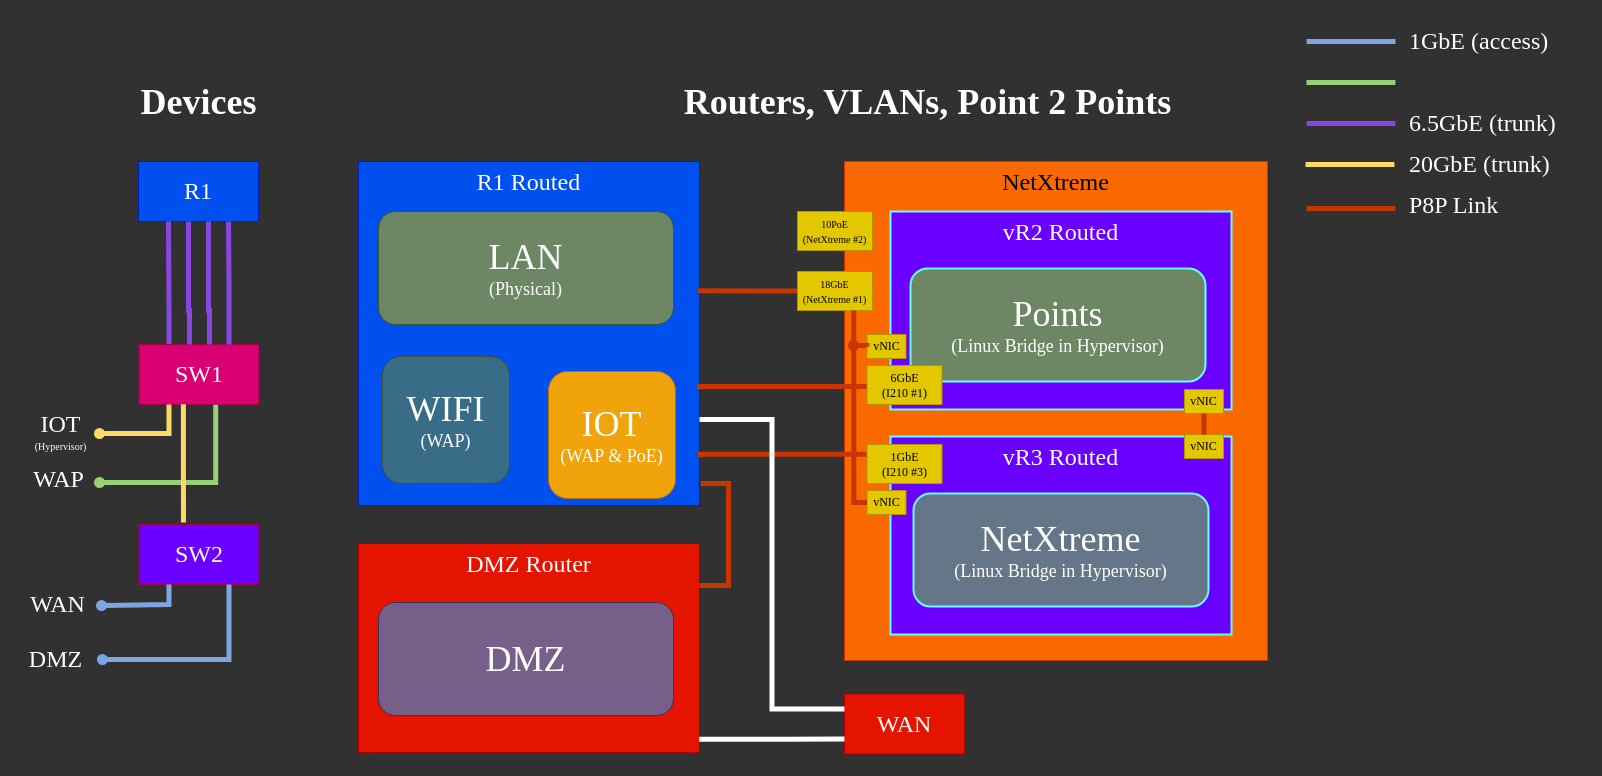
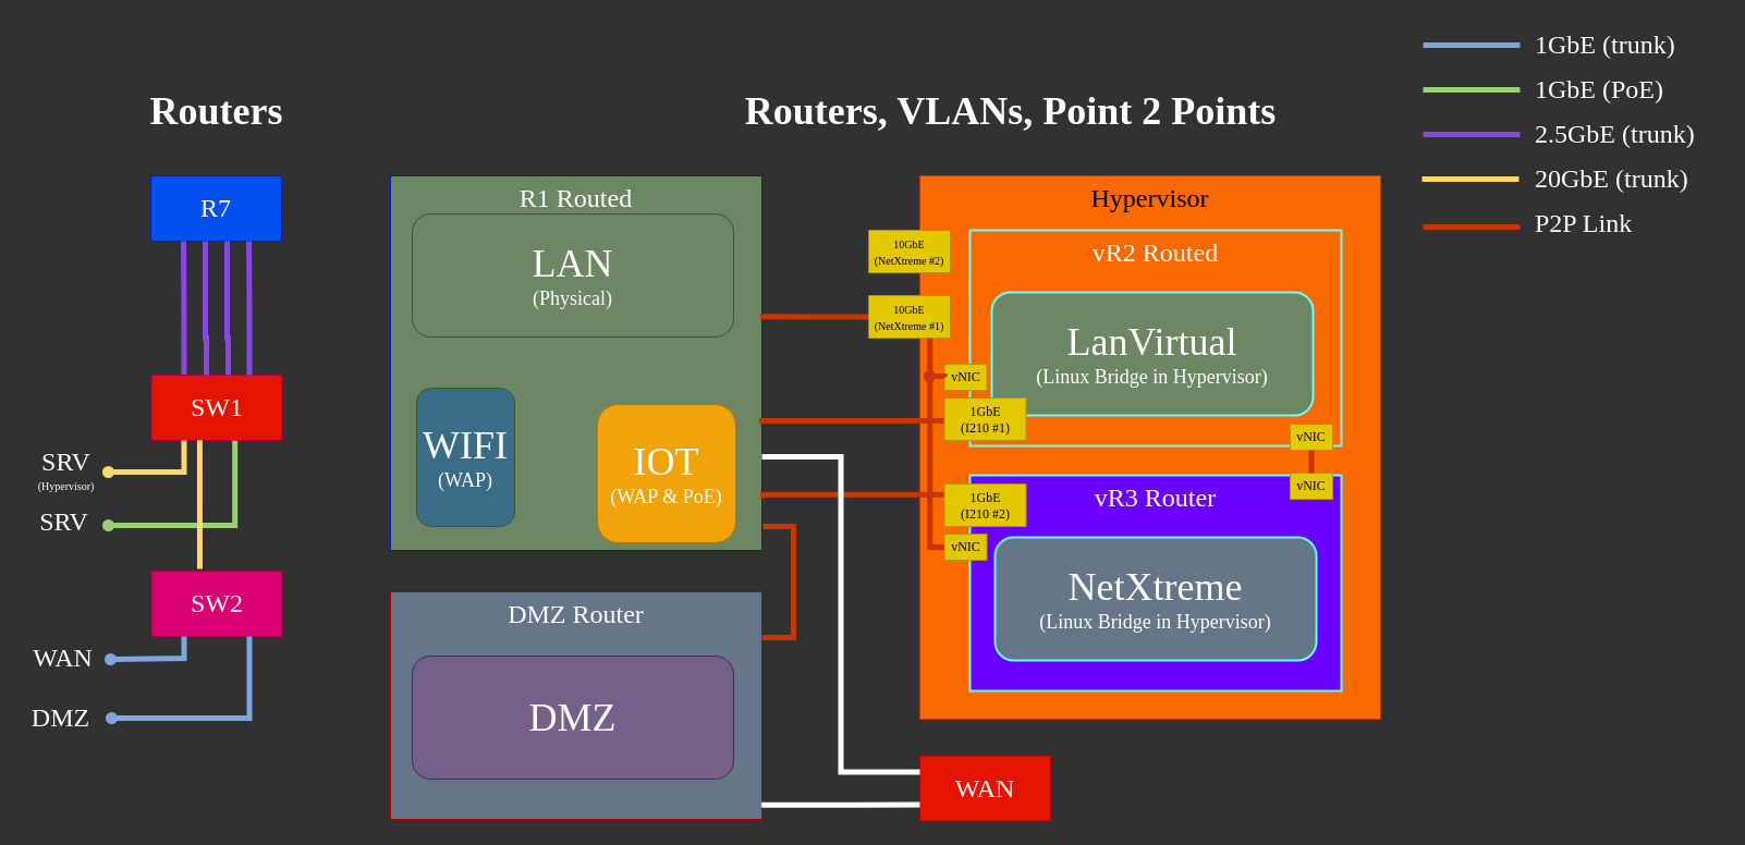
- <mxCell id="14" value="&lt;font face=&quot;Ubuntu Sans&quot; style=&quot;font-size: 24px; color: rgb(255, 255, 255);&quot;&gt;1GbE (access)&lt;/font&gt;" style="text;html=1;align=left;verticalAlign=middle;resizable=0;points=[];autosize=1;strokeColor=none;fillColor=none;fontColor=#EA6B66;" vertex="1" parent="1"><mxGeometry x="1407" y="20" width="164" height="41" as="geometry" /></mxCell>
+ <mxCell id="14" value="&lt;font face=&quot;Ubuntu Sans&quot; style=&quot;font-size: 24px; color: rgb(255, 255, 255);&quot;&gt;1GbE (trunk)&lt;/font&gt;" style="text;html=1;align=left;verticalAlign=middle;resizable=0;points=[];autosize=1;strokeColor=none;fillColor=none;fontColor=#EA6B66;" vertex="1" parent="1"><mxGeometry x="1407" y="20" width="164" height="41" as="geometry" /></mxCell>
+ <mxCell id="15" value="&lt;font face=&quot;Ubuntu Sans&quot; style=&quot;font-size: 24px; color: rgb(255, 255, 255);&quot;&gt;1GbE (PoE)&lt;/font&gt;" style="text;html=1;align=left;verticalAlign=middle;resizable=0;points=[];autosize=1;strokeColor=none;fillColor=none;fontColor=#EA6B66;" vertex="1" parent="1"><mxGeometry x="1407" y="61" width="137" height="41" as="geometry" /></mxCell>
- <mxCell id="24" value="&lt;font face=&quot;Ubuntu Sans&quot; data-font-src=&quot;https://fonts.googleapis.com/css?family=Ubuntu+Sans&quot; style=&quot;color: rgb(255, 255, 255); font-size: 36px;&quot;&gt;Devices&lt;/font&gt;" style="text;html=1;align=center;verticalAlign=middle;resizable=0;points=[];autosize=1;strokeColor=none;fillColor=none;fontStyle=1" vertex="1" parent="1"><mxGeometry x="127" y="74" width="142" height="55" as="geometry" /></mxCell>
+ <mxCell id="24" value="&lt;font face=&quot;Ubuntu Sans&quot; data-font-src=&quot;https://fonts.googleapis.com/css?family=Ubuntu+Sans&quot; style=&quot;color: rgb(255, 255, 255); font-size: 36px;&quot;&gt;Routers&lt;/font&gt;" style="text;html=1;align=center;verticalAlign=middle;resizable=0;points=[];autosize=1;strokeColor=none;fillColor=none;fontStyle=1" vertex="1" parent="1"><mxGeometry x="127" y="74" width="142" height="55" as="geometry" /></mxCell>
- <mxCell id="16" value="&lt;font face=&quot;Ubuntu Sans&quot; style=&quot;font-size: 24px; color: rgb(255, 255, 255);&quot;&gt;6.5GbE (trunk)&lt;/font&gt;" style="text;html=1;align=left;verticalAlign=middle;resizable=0;points=[];autosize=1;strokeColor=none;fillColor=none;fontColor=#EA6B66;" vertex="1" parent="1"><mxGeometry x="1407" y="102" width="173" height="41" as="geometry" /></mxCell>
+ <mxCell id="16" value="&lt;font face=&quot;Ubuntu Sans&quot; style=&quot;font-size: 24px; color: rgb(255, 255, 255);&quot;&gt;2.5GbE (trunk)&lt;/font&gt;" style="text;html=1;align=left;verticalAlign=middle;resizable=0;points=[];autosize=1;strokeColor=none;fillColor=none;fontColor=#EA6B66;" vertex="1" parent="1"><mxGeometry x="1407" y="102" width="173" height="41" as="geometry" /></mxCell>
- <mxCell id="39" value="&lt;font face=&quot;Ubuntu Sans&quot; data-font-src=&quot;https://fonts.googleapis.com/css?family=Ubuntu+Sans&quot; style=&quot;font-size: 24px;&quot;&gt;NetXtreme&lt;/font&gt;" style="rounded=0;whiteSpace=wrap;html=1;fillColor=#fa6800;fontColor=#000000;strokeColor=#C73500;verticalAlign=top;align=center;" vertex="1" parent="1"><mxGeometry x="844" y="161" width="423" height="499" as="geometry" /></mxCell>
+ <mxCell id="39" value="&lt;font face=&quot;Ubuntu Sans&quot; data-font-src=&quot;https://fonts.googleapis.com/css?family=Ubuntu+Sans&quot; style=&quot;font-size: 24px;&quot;&gt;Hypervisor&lt;/font&gt;" style="rounded=0;whiteSpace=wrap;html=1;fillColor=#fa6800;fontColor=#000000;strokeColor=#C73500;verticalAlign=top;align=center;" vertex="1" parent="1"><mxGeometry x="844" y="161" width="423" height="499" as="geometry" /></mxCell>
- <mxCell id="2" value="&lt;font face=&quot;Ubuntu Sans&quot; data-font-src=&quot;https://fonts.googleapis.com/css?family=Ubuntu+Sans&quot; style=&quot;font-size: 24px;&quot;&gt;R1&lt;/font&gt;" style="rounded=0;whiteSpace=wrap;html=1;fillColor=#0050ef;fontColor=#ffffff;strokeColor=#001DBC;" vertex="1" parent="1"><mxGeometry x="138" y="161" width="120" height="60" as="geometry" /></mxCell>
+ <mxCell id="2" value="&lt;font face=&quot;Ubuntu Sans&quot; data-font-src=&quot;https://fonts.googleapis.com/css?family=Ubuntu+Sans&quot; style=&quot;font-size: 24px;&quot;&gt;R7&lt;/font&gt;" style="rounded=0;whiteSpace=wrap;html=1;fillColor=#0050ef;fontColor=#ffffff;strokeColor=#001DBC;" vertex="1" parent="1"><mxGeometry x="138" y="161" width="120" height="60" as="geometry" /></mxCell>
- <mxCell id="36" value="&lt;div&gt;&lt;font face=&quot;Ubuntu Sans&quot; style=&quot;font-size: 24px; color: rgb(255, 255, 255);&quot;&gt;P8P Link&lt;/font&gt;&lt;/div&gt;" style="text;html=1;align=left;verticalAlign=middle;resizable=0;points=[];autosize=1;strokeColor=none;fillColor=none;fontColor=#EA6B66;" vertex="1" parent="1"><mxGeometry x="1407" y="184" width="110" height="41" as="geometry" /></mxCell>
+ <mxCell id="36" value="&lt;div&gt;&lt;font face=&quot;Ubuntu Sans&quot; style=&quot;font-size: 24px; color: rgb(255, 255, 255);&quot;&gt;P2P Link&lt;/font&gt;&lt;/div&gt;" style="text;html=1;align=left;verticalAlign=middle;resizable=0;points=[];autosize=1;strokeColor=none;fillColor=none;fontColor=#EA6B66;" vertex="1" parent="1"><mxGeometry x="1407" y="184" width="110" height="41" as="geometry" /></mxCell>
- <mxCell id="40" value="&lt;font face=&quot;Ubuntu Sans&quot; data-font-src=&quot;https://fonts.googleapis.com/css?family=Ubuntu+Sans&quot; style=&quot;font-size: 24px;&quot;&gt;vR2 Routed&lt;/font&gt;" style="rounded=0;whiteSpace=wrap;html=1;fillColor=#6a00ff;fontColor=#ffffff;strokeColor=#66FFFF;verticalAlign=top;align=center;strokeWidth=2;" vertex="1" parent="1"><mxGeometry x="890" y="211" width="341" height="198" as="geometry" /></mxCell>
+ <mxCell id="40" value="&lt;font face=&quot;Ubuntu Sans&quot; data-font-src=&quot;https://fonts.googleapis.com/css?family=Ubuntu+Sans&quot; style=&quot;font-size: 24px;&quot;&gt;vR2 Routed&lt;/font&gt;" style="rounded=0;whiteSpace=wrap;html=1;fillColor=#fa6800;fontColor=#ffffff;strokeColor=#66FFFF;verticalAlign=top;align=center;strokeWidth=2;" vertex="1" parent="1"><mxGeometry x="890" y="211" width="341" height="198" as="geometry" /></mxCell>
- <mxCell id="47" value="&lt;div&gt;&lt;font style=&quot;font-size: 10px;&quot; face=&quot;Ubuntu Sans&quot;&gt;10PoE&lt;/font&gt;&lt;/div&gt;&lt;div&gt;&lt;font style=&quot;font-size: 10px;&quot; face=&quot;Ubuntu Sans&quot;&gt;(NetXtreme #2)&lt;/font&gt;&lt;/div&gt;" style="rounded=0;whiteSpace=wrap;html=1;fillColor=#e3c800;fontColor=#000000;strokeColor=#B09500;" vertex="1" parent="1"><mxGeometry x="797" y="211" width="75" height="39" as="geometry" /></mxCell>
+ <mxCell id="47" value="&lt;div&gt;&lt;font style=&quot;font-size: 10px;&quot; face=&quot;Ubuntu Sans&quot;&gt;10GbE&lt;/font&gt;&lt;/div&gt;&lt;div&gt;&lt;font style=&quot;font-size: 10px;&quot; face=&quot;Ubuntu Sans&quot;&gt;(NetXtreme #2)&lt;/font&gt;&lt;/div&gt;" style="rounded=0;whiteSpace=wrap;html=1;fillColor=#e3c800;fontColor=#000000;strokeColor=#B09500;" vertex="1" parent="1"><mxGeometry x="797" y="211" width="75" height="39" as="geometry" /></mxCell>
- <mxCell id="29" value="&lt;div&gt;&lt;font style=&quot;font-size: 36px;&quot; face=&quot;Ubuntu Sans&quot;&gt;LAN&lt;/font&gt;&lt;/div&gt;&lt;div&gt;&lt;font style=&quot;font-size: 18px;&quot; face=&quot;Ubuntu Sans&quot;&gt;(Physical)&lt;/font&gt;&lt;/div&gt;" style="rounded=1;whiteSpace=wrap;html=1;fillColor=#6d8764;strokeColor=#3A5431;fontColor=#ffffff;" vertex="1" parent="1"><mxGeometry x="378" y="211" width="295" height="113" as="geometry" /></mxCell>
+ <mxCell id="29" value="&lt;div&gt;&lt;font style=&quot;font-size: 36px;&quot; face=&quot;Ubuntu Sans&quot;&gt;LAN&lt;/font&gt;&lt;/div&gt;&lt;div&gt;&lt;font style=&quot;font-size: 18px;&quot; face=&quot;Ubuntu Sans&quot;&gt;(Physical)&lt;/font&gt;&lt;/div&gt;" style="rounded=1;whiteSpace=wrap;html=1;fillColor=#6d8764;strokeColor=#3A5431;fontColor=#ffffff;" vertex="1" parent="1"><mxGeometry x="378" y="196" width="295" height="113" as="geometry" /></mxCell>
- <mxCell id="52" value="&lt;div&gt;&lt;font style=&quot;font-size: 10px;&quot; face=&quot;Ubuntu Sans&quot;&gt;18GbE&lt;/font&gt;&lt;/div&gt;&lt;div&gt;&lt;font style=&quot;font-size: 10px;&quot; face=&quot;Ubuntu Sans&quot;&gt;(NetXtreme #1)&lt;/font&gt;&lt;/div&gt;" style="rounded=0;whiteSpace=wrap;html=1;fillColor=#e3c800;fontColor=#000000;strokeColor=#B09500;" vertex="1" parent="1"><mxGeometry x="797" y="271" width="75" height="39" as="geometry" /></mxCell>
+ <mxCell id="52" value="&lt;div&gt;&lt;font style=&quot;font-size: 10px;&quot; face=&quot;Ubuntu Sans&quot;&gt;10GbE&lt;/font&gt;&lt;/div&gt;&lt;div&gt;&lt;font style=&quot;font-size: 10px;&quot; face=&quot;Ubuntu Sans&quot;&gt;(NetXtreme #1)&lt;/font&gt;&lt;/div&gt;" style="rounded=0;whiteSpace=wrap;html=1;fillColor=#e3c800;fontColor=#000000;strokeColor=#B09500;" vertex="1" parent="1"><mxGeometry x="797" y="271" width="75" height="39" as="geometry" /></mxCell>
- <mxCell id="41" value="&lt;div&gt;&lt;font style=&quot;font-size: 36px;&quot; face=&quot;Ubuntu Sans&quot;&gt;Points&lt;/font&gt;&lt;/div&gt;&lt;div&gt;&lt;font style=&quot;font-size: 18px;&quot; face=&quot;Ubuntu Sans&quot;&gt;(Linux Bridge in Hypervisor)&lt;/font&gt;&lt;/div&gt;" style="rounded=1;whiteSpace=wrap;html=1;fillColor=#6d8764;strokeColor=#66FFFF;fontColor=#ffffff;strokeWidth=2;" vertex="1" parent="1"><mxGeometry x="910" y="268" width="295" height="113" as="geometry" /></mxCell>
+ <mxCell id="41" value="&lt;div&gt;&lt;font style=&quot;font-size: 36px;&quot; face=&quot;Ubuntu Sans&quot;&gt;LanVirtual&lt;/font&gt;&lt;/div&gt;&lt;div&gt;&lt;font style=&quot;font-size: 18px;&quot; face=&quot;Ubuntu Sans&quot;&gt;(Linux Bridge in Hypervisor)&lt;/font&gt;&lt;/div&gt;" style="rounded=1;whiteSpace=wrap;html=1;fillColor=#6d8764;strokeColor=#66FFFF;fontColor=#ffffff;strokeWidth=2;" vertex="1" parent="1"><mxGeometry x="910" y="268" width="295" height="113" as="geometry" /></mxCell>
- <mxCell id="28" value="&lt;font face=&quot;Ubuntu Sans&quot; data-font-src=&quot;https://fonts.googleapis.com/css?family=Ubuntu+Sans&quot; style=&quot;font-size: 24px;&quot;&gt;R1 Routed&lt;/font&gt;" style="rounded=0;whiteSpace=wrap;html=1;fillColor=#0050ef;fontColor=#ffffff;strokeColor=#001DBC;verticalAlign=top;align=center;" vertex="1" parent="1"><mxGeometry x="358" y="161" width="341" height="344" as="geometry" /></mxCell>
+ <mxCell id="28" value="&lt;font face=&quot;Ubuntu Sans&quot; data-font-src=&quot;https://fonts.googleapis.com/css?family=Ubuntu+Sans&quot; style=&quot;font-size: 24px;&quot;&gt;R1 Routed&lt;/font&gt;" style="rounded=0;whiteSpace=wrap;html=1;fillColor=#6d8764;fontColor=#ffffff;strokeColor=#001DBC;verticalAlign=top;align=center;" vertex="1" parent="1"><mxGeometry x="358" y="161" width="341" height="344" as="geometry" /></mxCell>
- <mxCell id="4" value="&lt;font face=&quot;Ubuntu Sans&quot; data-font-src=&quot;https://fonts.googleapis.com/css?family=Ubuntu+Sans&quot; style=&quot;font-size: 24px;&quot;&gt;SW1&lt;/font&gt;" style="rounded=0;whiteSpace=wrap;html=1;fillColor=#d80073;fontColor=#ffffff;strokeColor=#A50040;" vertex="1" parent="1"><mxGeometry x="138.5" y="344" width="120" height="60" as="geometry" /></mxCell>
+ <mxCell id="4" value="&lt;font face=&quot;Ubuntu Sans&quot; data-font-src=&quot;https://fonts.googleapis.com/css?family=Ubuntu+Sans&quot; style=&quot;font-size: 24px;&quot;&gt;SW1&lt;/font&gt;" style="rounded=0;whiteSpace=wrap;html=1;fillColor=#e51400;fontColor=#ffffff;strokeColor=#A50040;" vertex="1" parent="1"><mxGeometry x="138.5" y="344" width="120" height="60" as="geometry" /></mxCell>
- <mxCell id="53" value="&lt;div&gt;&lt;font face=&quot;Ubuntu Sans&quot;&gt;6GbE&lt;/font&gt;&lt;/div&gt;&lt;div&gt;&lt;font face=&quot;Ubuntu Sans&quot;&gt;(I210 #1)&lt;/font&gt;&lt;/div&gt;" style="rounded=0;whiteSpace=wrap;html=1;fillColor=#e3c800;fontColor=#000000;strokeColor=#B09500;" vertex="1" parent="1"><mxGeometry x="866.5" y="365" width="75" height="39" as="geometry" /></mxCell>
+ <mxCell id="53" value="&lt;div&gt;&lt;font face=&quot;Ubuntu Sans&quot;&gt;1GbE&lt;/font&gt;&lt;/div&gt;&lt;div&gt;&lt;font face=&quot;Ubuntu Sans&quot;&gt;(I210 #1)&lt;/font&gt;&lt;/div&gt;" style="rounded=0;whiteSpace=wrap;html=1;fillColor=#e3c800;fontColor=#000000;strokeColor=#B09500;" vertex="1" parent="1"><mxGeometry x="866.5" y="365" width="75" height="39" as="geometry" /></mxCell>
- <mxCell id="30" value="&lt;div&gt;&lt;font style=&quot;font-size: 36px;&quot; face=&quot;Ubuntu Sans&quot;&gt;WIFI&lt;/font&gt;&lt;/div&gt;&lt;div&gt;&lt;font style=&quot;font-size: 18px;&quot; face=&quot;Ubuntu Sans&quot;&gt;(WAP)&lt;/font&gt;&lt;/div&gt;" style="rounded=1;whiteSpace=wrap;html=1;fillColor=light-dark(#386C87,#386C87);strokeColor=#3A5431;fontColor=#ffffff;" vertex="1" parent="1"><mxGeometry x="382" y="356" width="127" height="127" as="geometry" /></mxCell>
+ <mxCell id="30" value="&lt;div&gt;&lt;font style=&quot;font-size: 36px;&quot; face=&quot;Ubuntu Sans&quot;&gt;WIFI&lt;/font&gt;&lt;/div&gt;&lt;div&gt;&lt;font style=&quot;font-size: 18px;&quot; face=&quot;Ubuntu Sans&quot;&gt;(WAP)&lt;/font&gt;&lt;/div&gt;" style="rounded=1;whiteSpace=wrap;html=1;fillColor=light-dark(#386C87,#386C87);strokeColor=#3A5431;fontColor=#ffffff;" vertex="1" parent="1"><mxGeometry x="382" y="356" width="90" height="127" as="geometry" /></mxCell>
- <mxCell id="18" value="&lt;div&gt;&lt;font face=&quot;Ubuntu Sans&quot; style=&quot;font-size: 24px; color: rgb(255, 255, 255);&quot;&gt;IOT&lt;/font&gt;&lt;/div&gt;&lt;div&gt;&lt;font face=&quot;Ubuntu Sans&quot; style=&quot;color: rgb(255, 255, 255); font-size: 10px;&quot;&gt;(Hypervisor)&lt;/font&gt;&lt;/div&gt;" style="text;html=1;align=center;verticalAlign=middle;resizable=0;points=[];autosize=1;strokeColor=none;fillColor=none;fontColor=#EA6B66;" vertex="1" parent="1"><mxGeometry x="23" y="403" width="73" height="56" as="geometry" /></mxCell>
+ <mxCell id="18" value="&lt;div&gt;&lt;font face=&quot;Ubuntu Sans&quot; style=&quot;font-size: 24px; color: rgb(255, 255, 255);&quot;&gt;SRV&lt;/font&gt;&lt;/div&gt;&lt;div&gt;&lt;font face=&quot;Ubuntu Sans&quot; style=&quot;color: rgb(255, 255, 255); font-size: 10px;&quot;&gt;(Hypervisor)&lt;/font&gt;&lt;/div&gt;" style="text;html=1;align=center;verticalAlign=middle;resizable=0;points=[];autosize=1;strokeColor=none;fillColor=none;fontColor=#EA6B66;" vertex="1" parent="1"><mxGeometry x="23" y="403" width="73" height="56" as="geometry" /></mxCell>
- <mxCell id="42" value="&lt;font face=&quot;Ubuntu Sans&quot; data-font-src=&quot;https://fonts.googleapis.com/css?family=Ubuntu+Sans&quot; style=&quot;font-size: 24px;&quot;&gt;vR3 Routed&lt;/font&gt;" style="rounded=0;whiteSpace=wrap;html=1;fillColor=#6a00ff;fontColor=#ffffff;strokeColor=#66FFFF;verticalAlign=top;align=center;strokeWidth=2;" vertex="1" parent="1"><mxGeometry x="890" y="436" width="341" height="198" as="geometry" /></mxCell>
+ <mxCell id="42" value="&lt;font face=&quot;Ubuntu Sans&quot; data-font-src=&quot;https://fonts.googleapis.com/css?family=Ubuntu+Sans&quot; style=&quot;font-size: 24px;&quot;&gt;vR3 Router&lt;/font&gt;" style="rounded=0;whiteSpace=wrap;html=1;fillColor=#6a00ff;fontColor=#ffffff;strokeColor=#66FFFF;verticalAlign=top;align=center;strokeWidth=2;" vertex="1" parent="1"><mxGeometry x="890" y="436" width="341" height="198" as="geometry" /></mxCell>
- <mxCell id="48" value="&lt;div&gt;&lt;font face=&quot;Ubuntu Sans&quot;&gt;1GbE&lt;/font&gt;&lt;/div&gt;&lt;div&gt;&lt;font face=&quot;Ubuntu Sans&quot;&gt;(I210 #3)&lt;/font&gt;&lt;/div&gt;" style="rounded=0;whiteSpace=wrap;html=1;fillColor=#e3c800;fontColor=#000000;strokeColor=#B09500;" vertex="1" parent="1"><mxGeometry x="866.5" y="444" width="75" height="39" as="geometry" /></mxCell>
+ <mxCell id="48" value="&lt;div&gt;&lt;font face=&quot;Ubuntu Sans&quot;&gt;1GbE&lt;/font&gt;&lt;/div&gt;&lt;div&gt;&lt;font face=&quot;Ubuntu Sans&quot;&gt;(I210 #2)&lt;/font&gt;&lt;/div&gt;" style="rounded=0;whiteSpace=wrap;html=1;fillColor=#e3c800;fontColor=#000000;strokeColor=#B09500;" vertex="1" parent="1"><mxGeometry x="866.5" y="444" width="75" height="39" as="geometry" /></mxCell>
- <mxCell id="23" value="&lt;font face=&quot;Ubuntu Sans&quot; style=&quot;font-size: 24px; color: rgb(255, 255, 255);&quot;&gt;WAP&lt;/font&gt;" style="text;html=1;align=center;verticalAlign=middle;resizable=0;points=[];autosize=1;strokeColor=none;fillColor=none;fontColor=#EA6B66;" vertex="1" parent="1"><mxGeometry x="23" y="458" width="70" height="41" as="geometry" /></mxCell>
+ <mxCell id="23" value="&lt;font face=&quot;Ubuntu Sans&quot; style=&quot;font-size: 24px; color: rgb(255, 255, 255);&quot;&gt;SRV&lt;/font&gt;" style="text;html=1;align=center;verticalAlign=middle;resizable=0;points=[];autosize=1;strokeColor=none;fillColor=none;fontColor=#EA6B66;" vertex="1" parent="1"><mxGeometry x="23" y="458" width="70" height="41" as="geometry" /></mxCell>
- <mxCell id="5" value="&lt;font face=&quot;Ubuntu Sans&quot; data-font-src=&quot;https://fonts.googleapis.com/css?family=Ubuntu+Sans&quot; style=&quot;font-size: 24px;&quot;&gt;SW2&lt;/font&gt;" style="rounded=0;whiteSpace=wrap;html=1;fillColor=#6a00ff;fontColor=#ffffff;strokeColor=#A50040;" vertex="1" parent="1"><mxGeometry x="138.5" y="524" width="120" height="60" as="geometry" /></mxCell>
+ <mxCell id="5" value="&lt;font face=&quot;Ubuntu Sans&quot; data-font-src=&quot;https://fonts.googleapis.com/css?family=Ubuntu+Sans&quot; style=&quot;font-size: 24px;&quot;&gt;SW2&lt;/font&gt;" style="rounded=0;whiteSpace=wrap;html=1;fillColor=#d80073;fontColor=#ffffff;strokeColor=#A50040;" vertex="1" parent="1"><mxGeometry x="138.5" y="524" width="120" height="60" as="geometry" /></mxCell>
- <mxCell id="32" value="&lt;font face=&quot;Ubuntu Sans&quot; data-font-src=&quot;https://fonts.googleapis.com/css?family=Ubuntu+Sans&quot; style=&quot;font-size: 24px;&quot;&gt;DMZ Router&lt;/font&gt;" style="rounded=0;whiteSpace=wrap;html=1;fillColor=#e51400;strokeColor=#B20000;verticalAlign=top;align=center;fontColor=#ffffff;" vertex="1" parent="1"><mxGeometry x="358" y="543" width="341" height="209" as="geometry" /></mxCell>
+ <mxCell id="32" value="&lt;font face=&quot;Ubuntu Sans&quot; data-font-src=&quot;https://fonts.googleapis.com/css?family=Ubuntu+Sans&quot; style=&quot;font-size: 24px;&quot;&gt;DMZ Router&lt;/font&gt;" style="rounded=0;whiteSpace=wrap;html=1;fillColor=#647687;strokeColor=#B20000;verticalAlign=top;align=center;fontColor=#ffffff;" vertex="1" parent="1"><mxGeometry x="358" y="543" width="341" height="209" as="geometry" /></mxCell>
